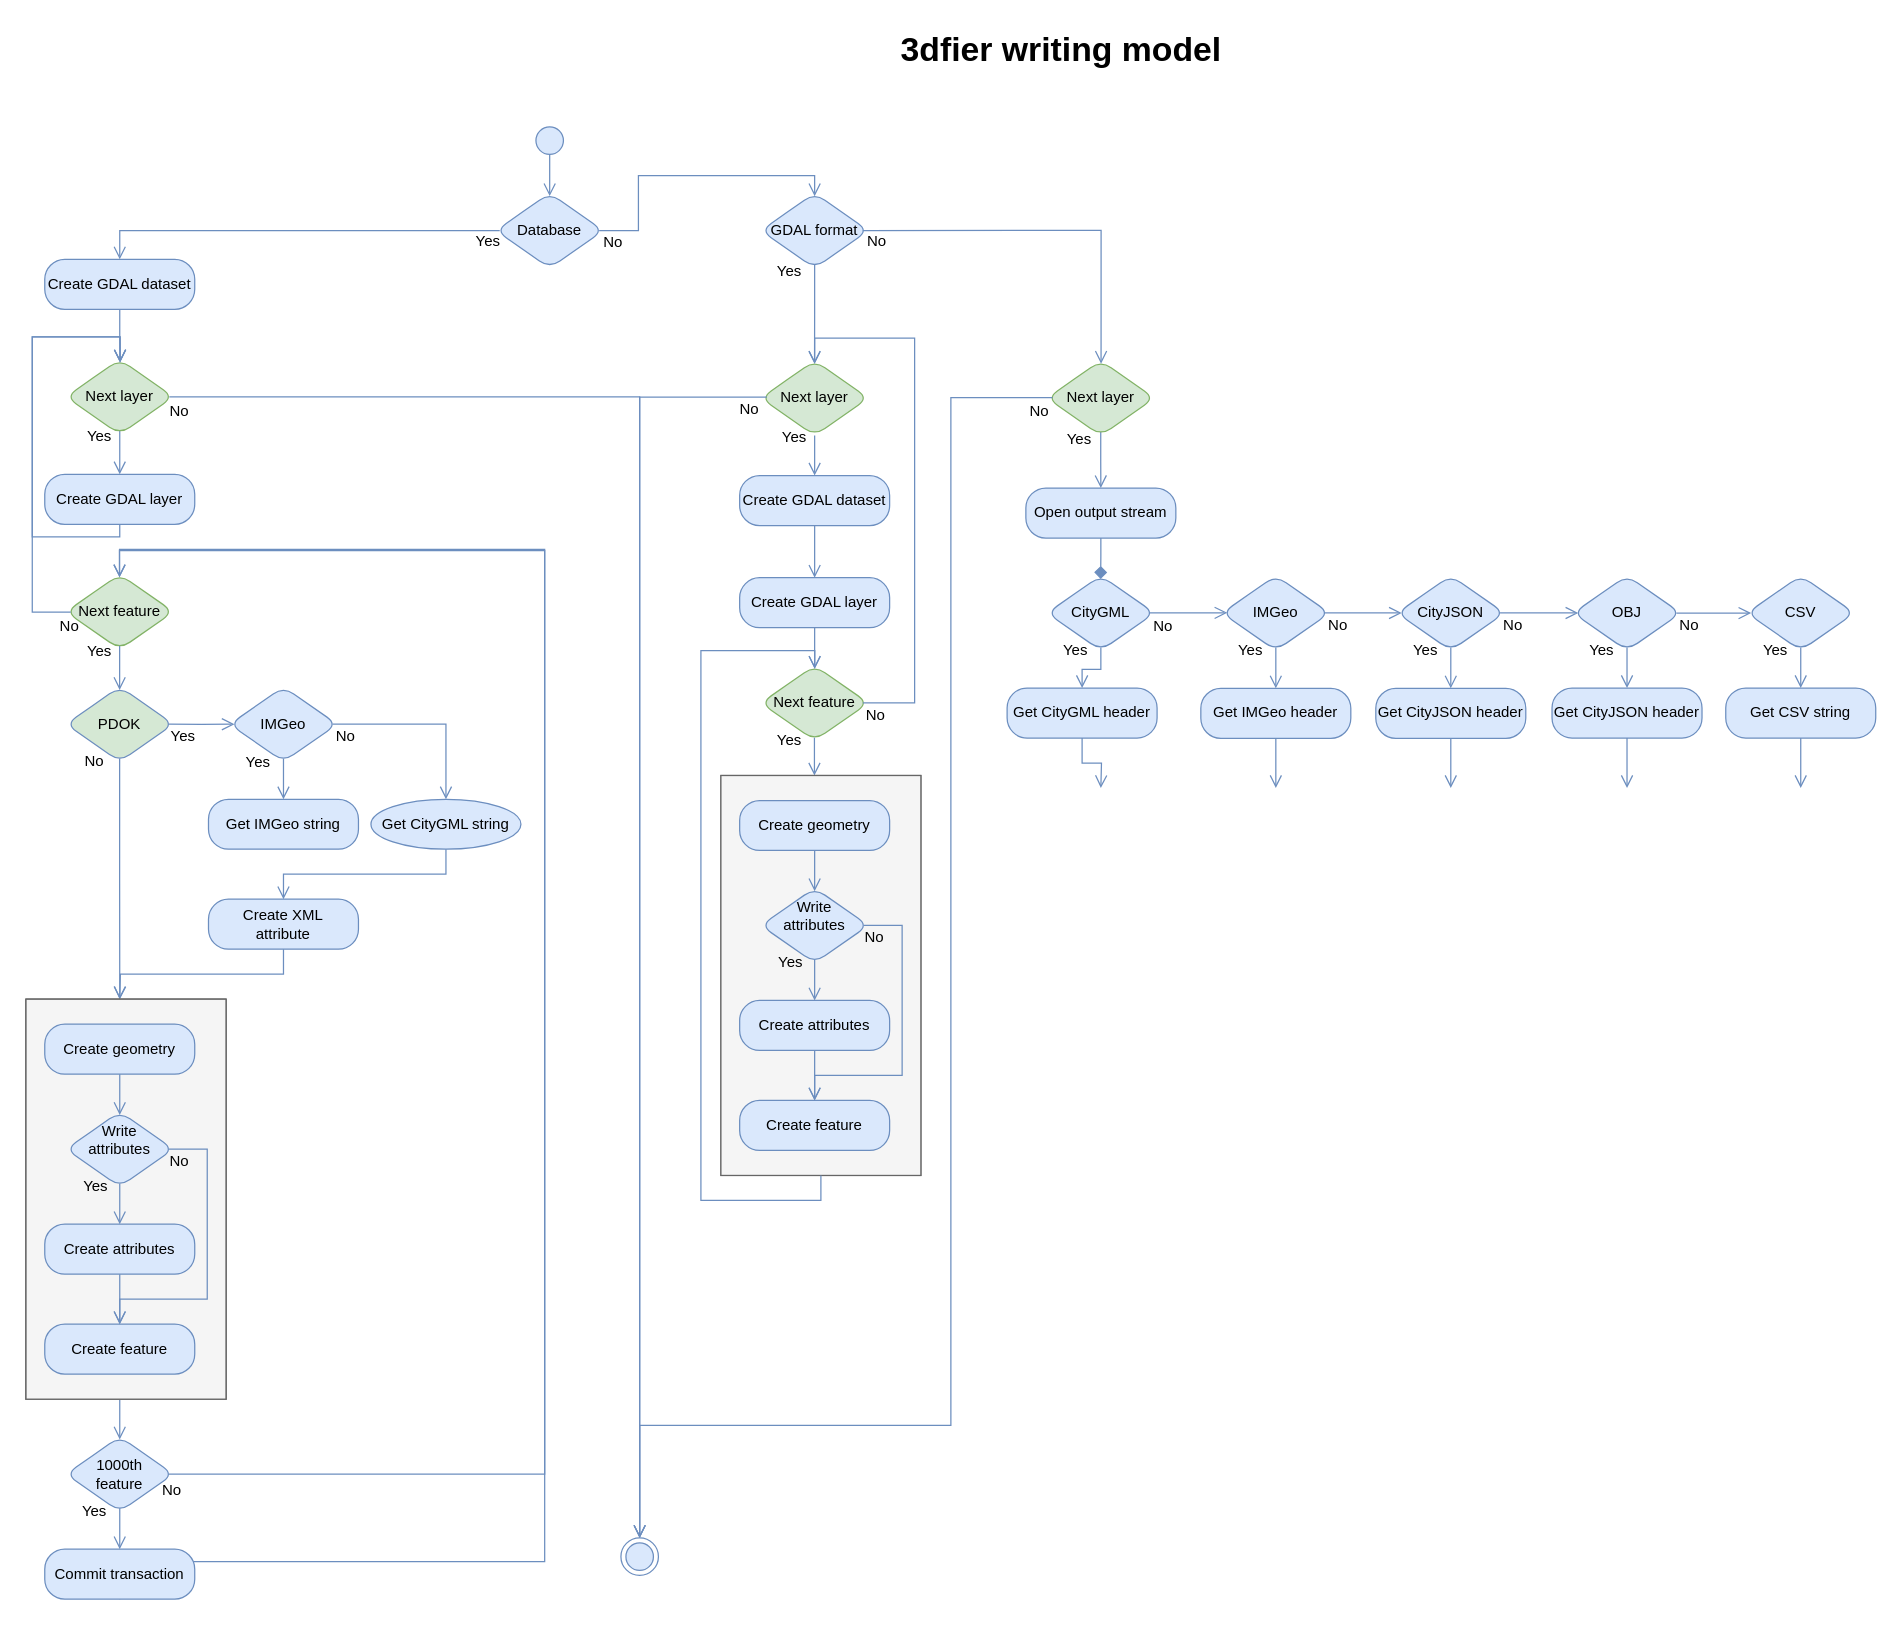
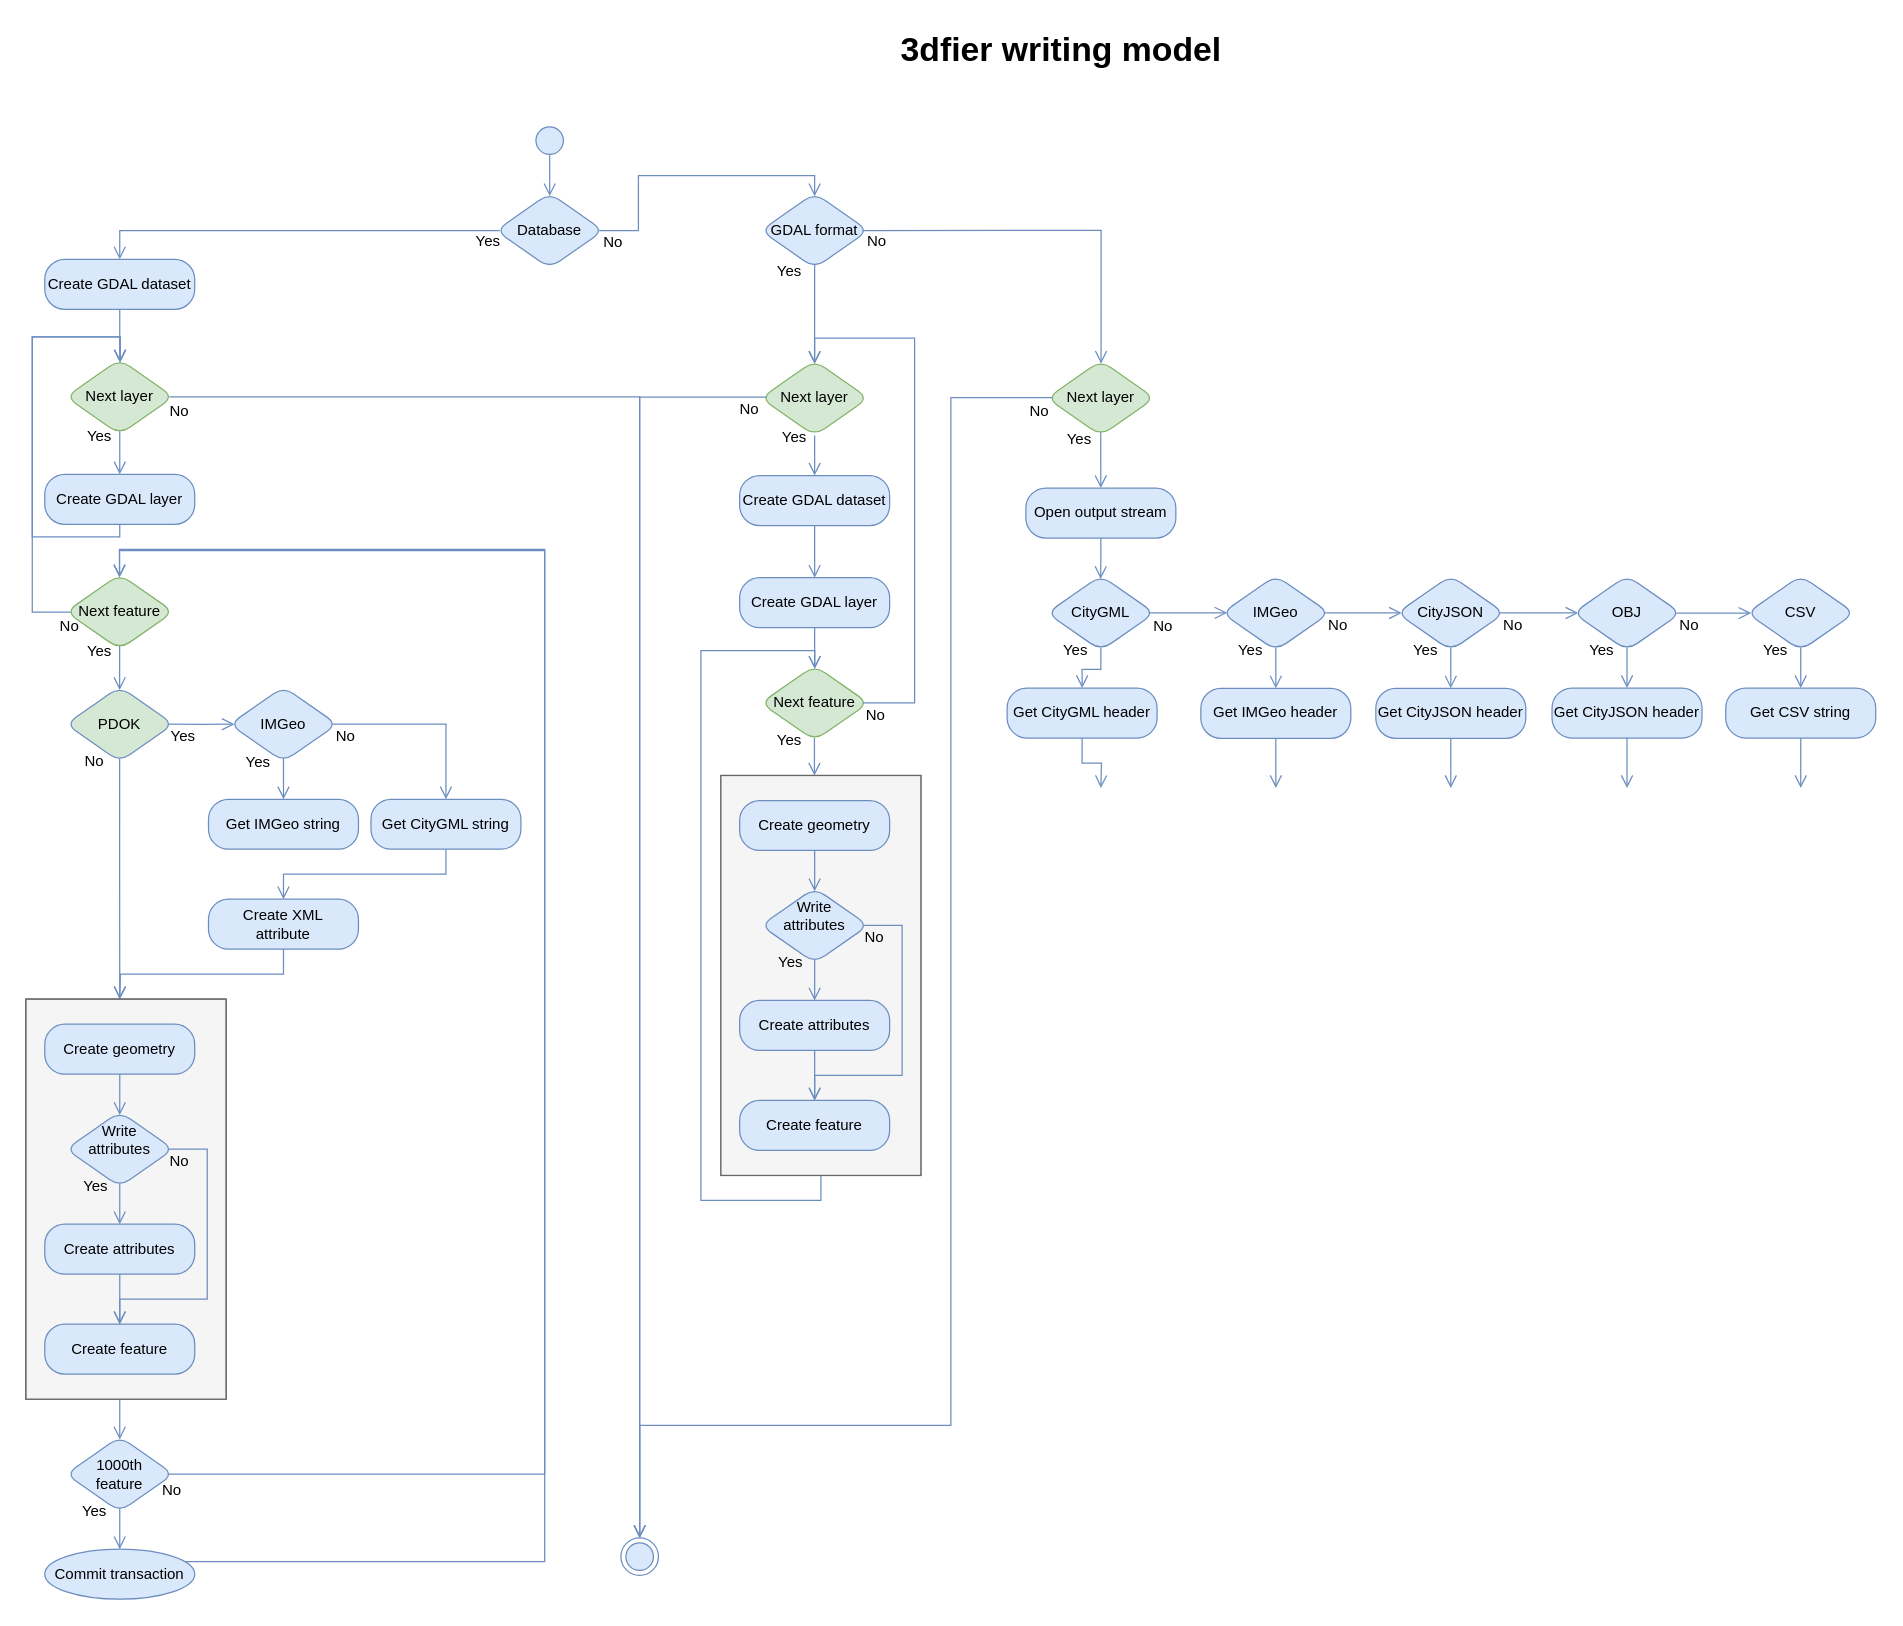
- <mxCell id="125" value="" style="edgeStyle=orthogonalEdgeStyle;html=1;verticalAlign=bottom;endArrow=diamond;endSize=8;strokeColor=#6c8ebf;fillColor=#dae8fc;shadow=0;exitX=0.5;exitY=1;exitDx=0;exitDy=0;rounded=0;entryX=0.498;entryY=0.045;entryDx=0;entryDy=0;entryPerimeter=0;" parent="1" source="5" target="98" edge="1"><mxGeometry relative="1" as="geometry"><mxPoint x="879.83" y="460.25" as="targetPoint" /><mxPoint x="879.83" y="430" as="sourcePoint" /></mxGeometry></mxCell>
+ <mxCell id="125" value="" style="edgeStyle=orthogonalEdgeStyle;html=1;verticalAlign=bottom;endArrow=open;endSize=8;strokeColor=#6c8ebf;fillColor=#dae8fc;shadow=0;exitX=0.5;exitY=1;exitDx=0;exitDy=0;rounded=0;entryX=0.498;entryY=0.045;entryDx=0;entryDy=0;entryPerimeter=0;" parent="1" source="5" target="98" edge="1"><mxGeometry relative="1" as="geometry"><mxPoint x="879.83" y="460.25" as="targetPoint" /><mxPoint x="879.83" y="430" as="sourcePoint" /></mxGeometry></mxCell>
- <mxCell id="41" value="Get CityGML string" style="ellipse;whiteSpace=wrap;html=1;arcSize=40;fillColor=#dae8fc;strokeColor=#6c8ebf;shadow=0;" parent="1" vertex="1"><mxGeometry x="296" y="639" width="120" height="40" as="geometry" /></mxCell>
+ <mxCell id="41" value="Get CityGML string" style="rounded=1;whiteSpace=wrap;html=1;arcSize=40;fillColor=#dae8fc;strokeColor=#6c8ebf;shadow=0;" parent="1" vertex="1"><mxGeometry x="296" y="639" width="120" height="40" as="geometry" /></mxCell>
- <mxCell id="49" value="Commit transaction" style="rounded=1;whiteSpace=wrap;html=1;arcSize=40;fillColor=#dae8fc;strokeColor=#6c8ebf;shadow=0;" parent="1" vertex="1"><mxGeometry x="35" y="1239" width="120" height="40" as="geometry" /></mxCell>
+ <mxCell id="49" value="Commit transaction" style="ellipse;whiteSpace=wrap;html=1;arcSize=40;fillColor=#dae8fc;strokeColor=#6c8ebf;shadow=0;" parent="1" vertex="1"><mxGeometry x="35" y="1239" width="120" height="40" as="geometry" /></mxCell>
